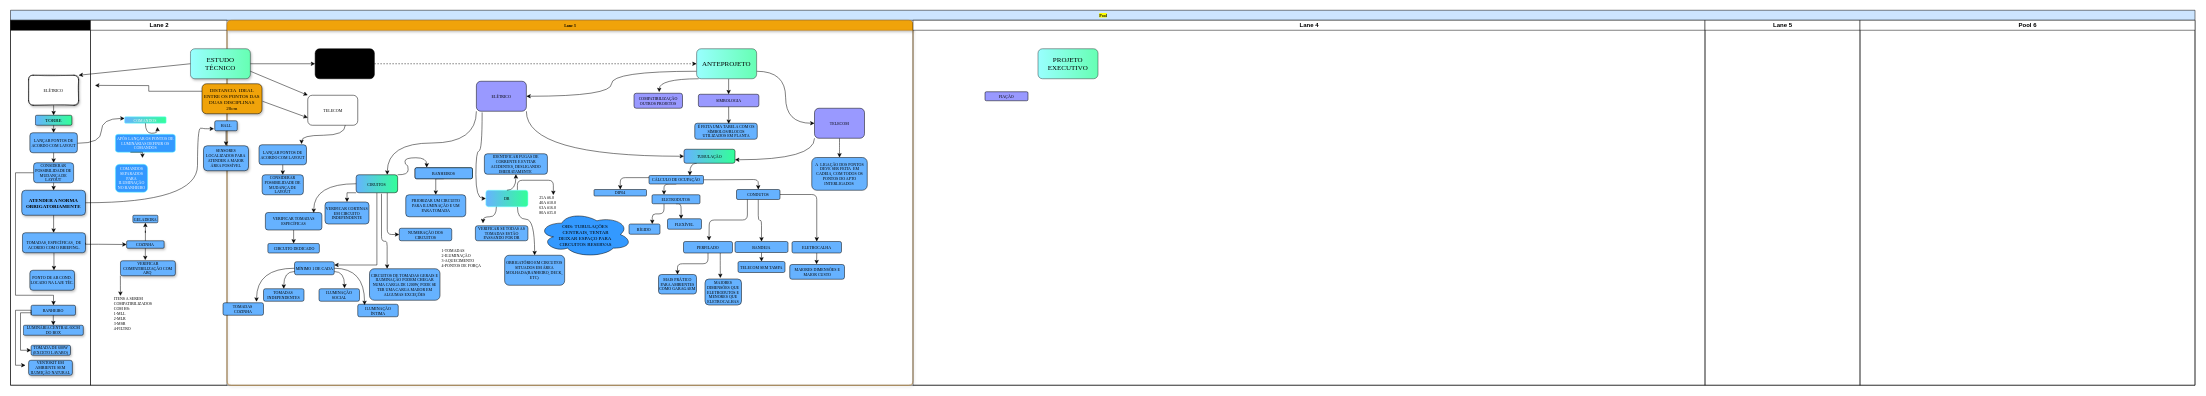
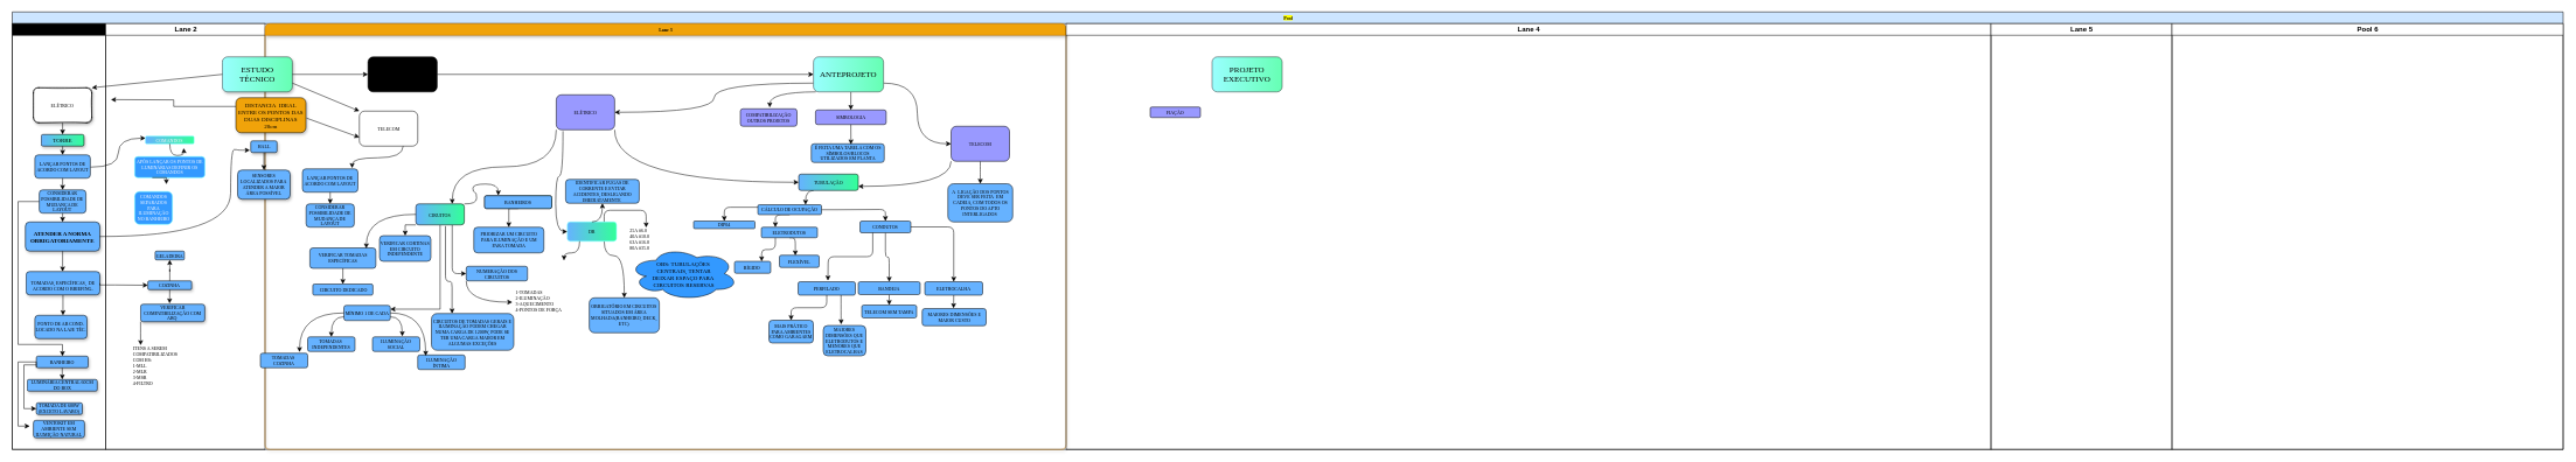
- <mxCell id="96" style="edgeStyle=orthogonalEdgeStyle;rounded=0;orthogonalLoop=1;jettySize=auto;html=1;fontFamily=Tahoma;fontSize=14;exitX=1;exitY=0.5;exitDx=0;exitDy=0;dashed=1;" parent="37" source="47" target="88" edge="1"><mxGeometry relative="1" as="geometry"><mxPoint x="497.5" y="87.0" as="sourcePoint" /></mxGeometry></mxCell>
+ <mxCell id="96" style="edgeStyle=orthogonalEdgeStyle;rounded=0;orthogonalLoop=1;jettySize=auto;html=1;fontFamily=Tahoma;fontSize=14;exitX=1;exitY=0.5;exitDx=0;exitDy=0;" parent="37" source="47" target="88" edge="1"><mxGeometry relative="1" as="geometry"><mxPoint x="497.5" y="87.0" as="sourcePoint" /></mxGeometry></mxCell>
- <mxCell id="73" value="VERIFICAR SE TODAS AS TOMADAS ESTÃO PASSANDO POR DR" style="rounded=1;whiteSpace=wrap;html=1;strokeColor=default;fontFamily=Verdana;fontSize=8;fontColor=default;fillColor=#66B2FF;gradientColor=none;gradientDirection=east;" parent="37" vertex="1"><mxGeometry x="496.75" y="411" width="105.12" height="30" as="geometry" /></mxCell>
+ <mxCell id="64" style="edgeStyle=orthogonalEdgeStyle;curved=1;orthogonalLoop=1;jettySize=auto;html=1;exitX=0;exitY=1;exitDx=0;exitDy=0;fontFamily=Verdana;fontSize=8;fontColor=#000000;entryX=0;entryY=0.5;entryDx=0;entryDy=0;" parent="37" source="62" target="63" edge="1"><mxGeometry relative="1" as="geometry"><mxPoint x="393.963" y="403.333" as="targetPoint" /></mxGeometry></mxCell>
